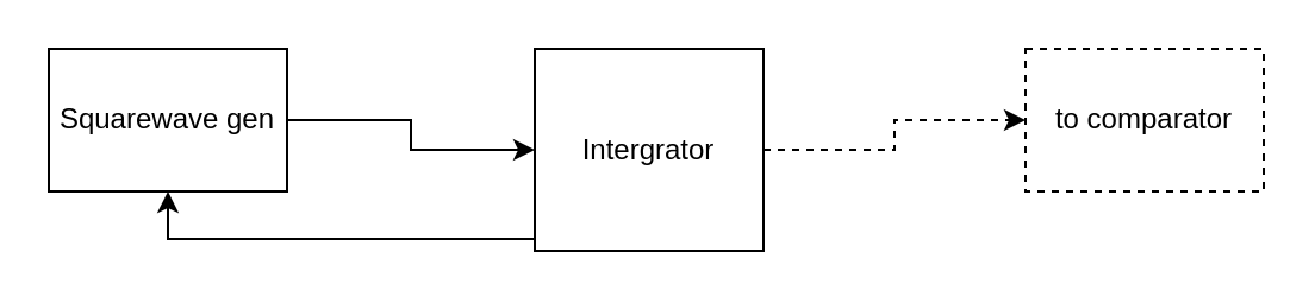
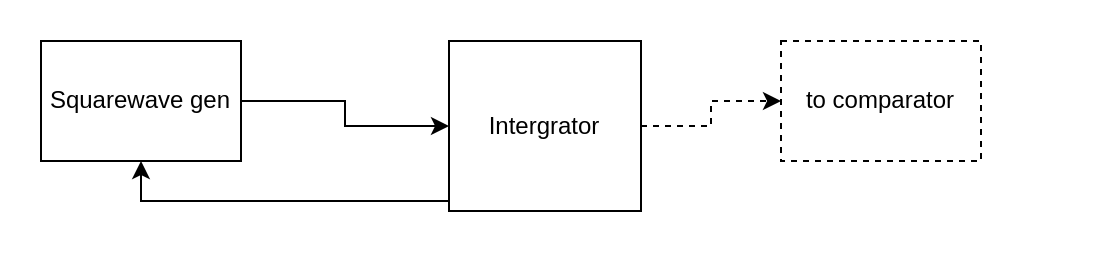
- <mxCell id="7" value="to comparator" style="rounded=0;whiteSpace=wrap;html=1;dashed=1;" vertex="1" parent="1"><mxGeometry x="430" y="20" width="100" height="60" as="geometry" /></mxCell>
+ <mxCell id="7" value="to comparator" style="rounded=0;whiteSpace=wrap;html=1;dashed=1;" vertex="1" parent="1"><mxGeometry x="390" y="20" width="100" height="60" as="geometry" /></mxCell>
